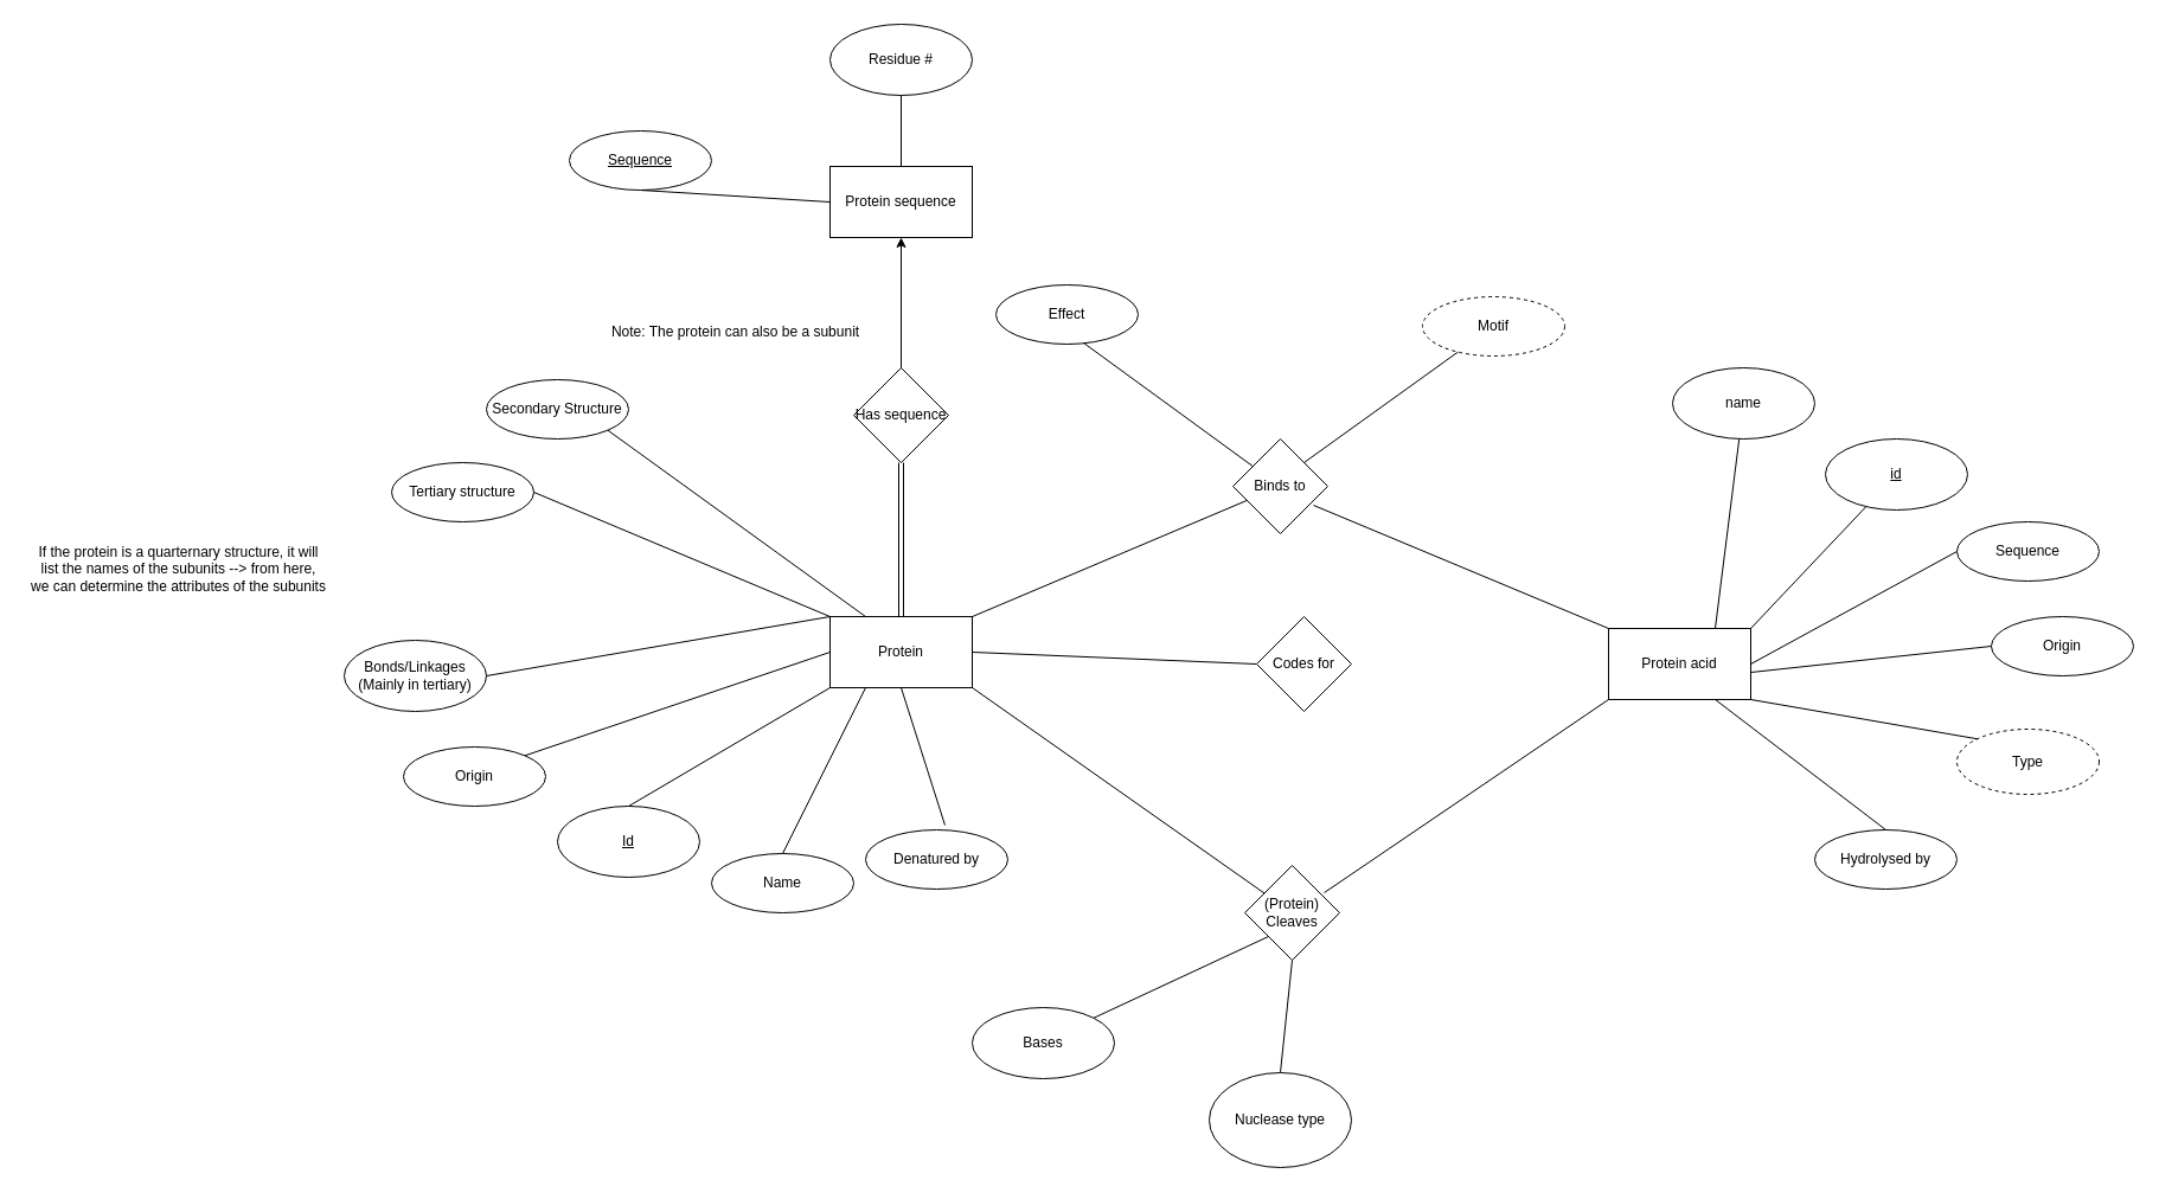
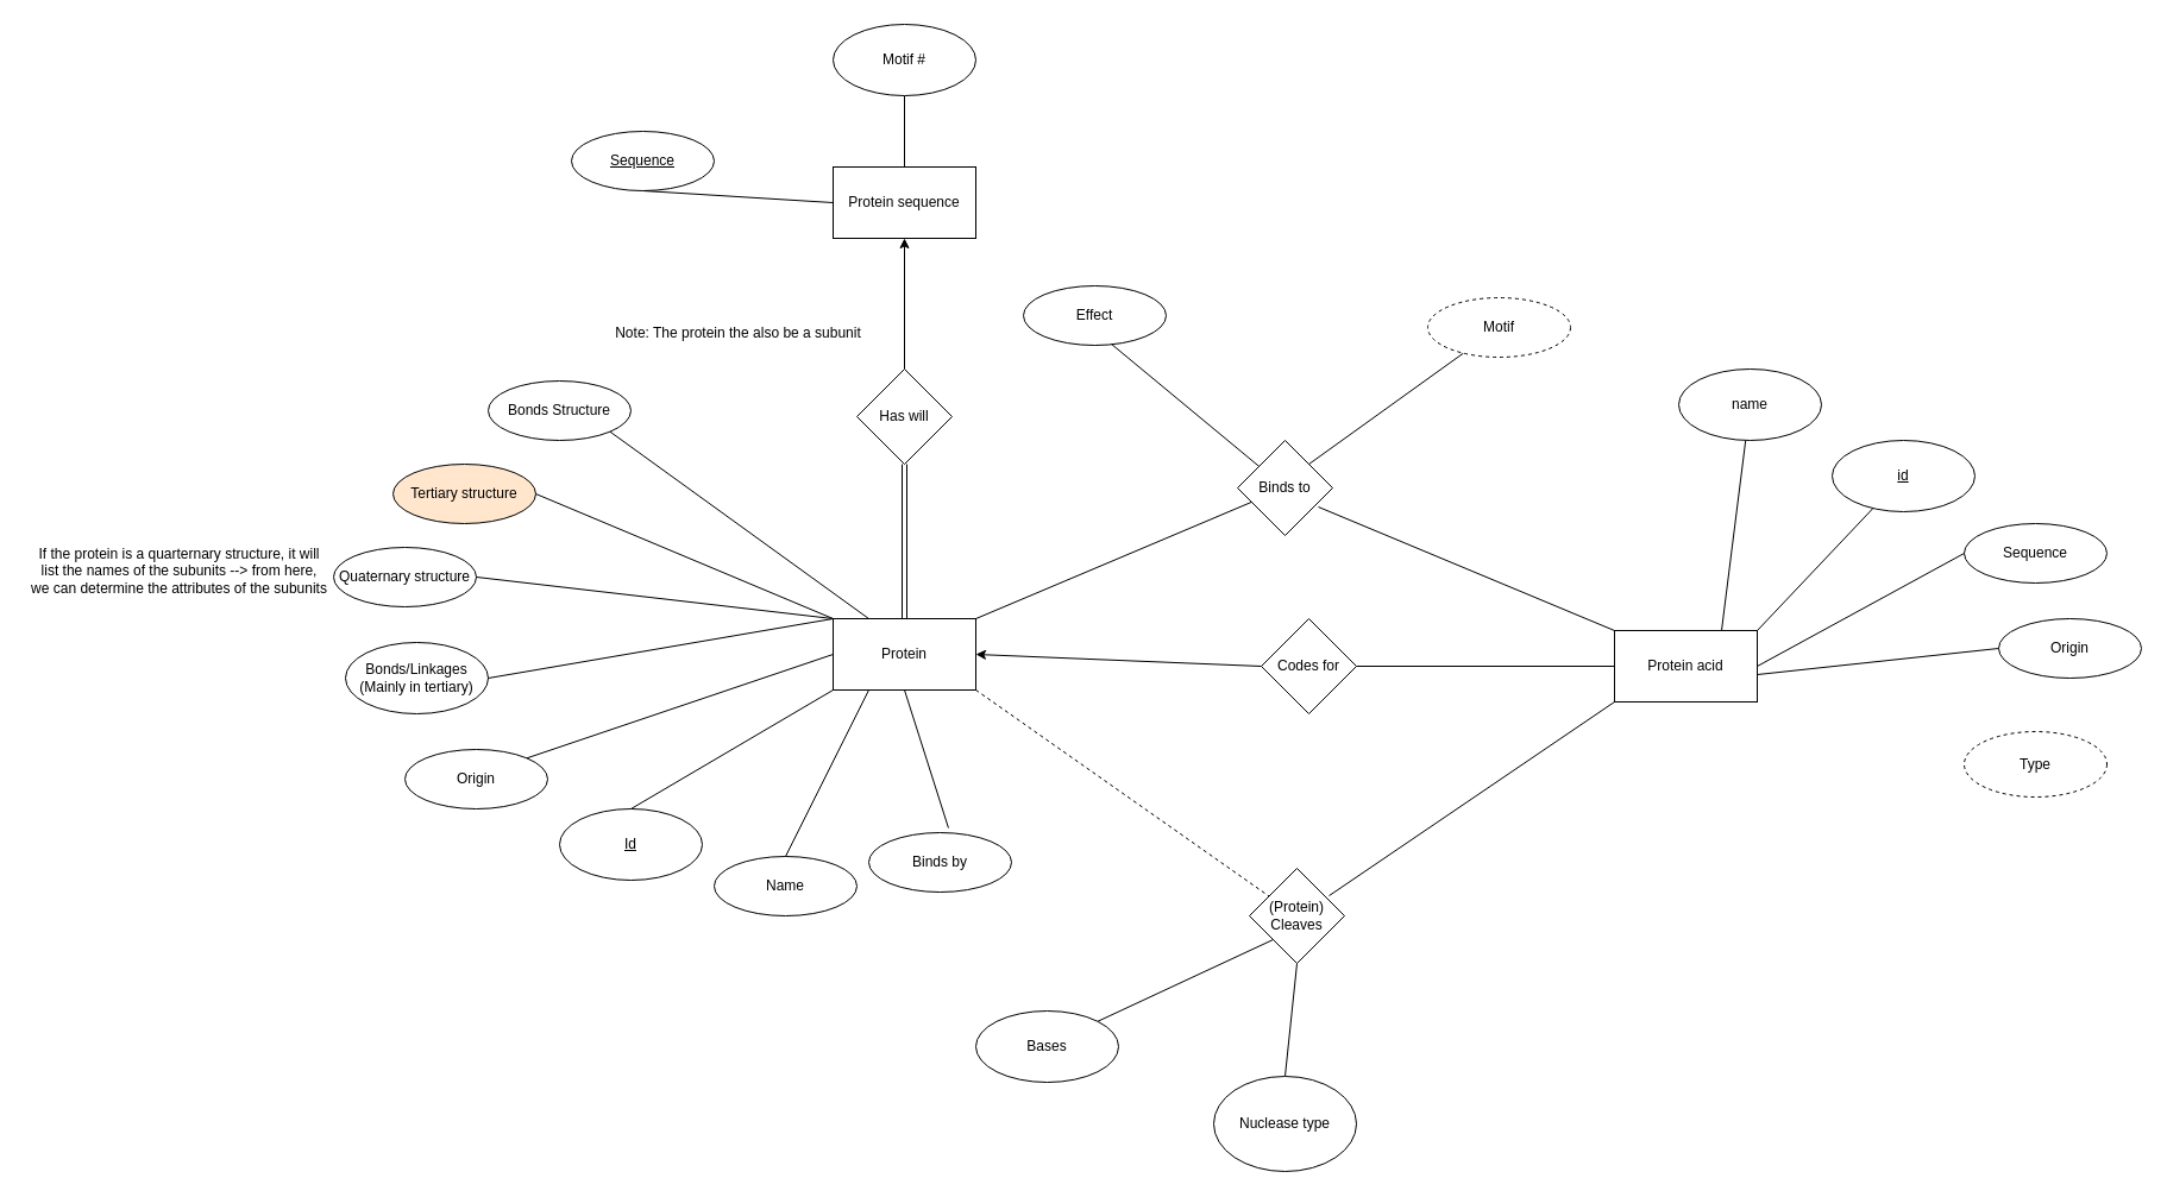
- <mxCell id="41" value="Residue #" style="ellipse;whiteSpace=wrap;html=1;" parent="1" vertex="1"><mxGeometry x="700" y="20" width="120" height="60" as="geometry" /></mxCell>
+ <mxCell id="41" value="Motif #" style="ellipse;whiteSpace=wrap;html=1;" parent="1" vertex="1"><mxGeometry x="700" y="20" width="120" height="60" as="geometry" /></mxCell>
- <mxCell id="34" value="Effect" style="ellipse;whiteSpace=wrap;html=1;" parent="1" vertex="1"><mxGeometry x="840" y="240" width="120" height="50" as="geometry" /></mxCell>
+ <mxCell id="34" value="Effect" style="ellipse;whiteSpace=wrap;html=1;" parent="1" vertex="1"><mxGeometry x="860" y="240" width="120" height="50" as="geometry" /></mxCell>
- <mxCell id="57" value="Note: The protein can also be a subunit" style="text;html=1;align=center;verticalAlign=middle;resizable=0;points=[];autosize=1;" parent="1" vertex="1"><mxGeometry x="510" y="270" width="220" height="20" as="geometry" /></mxCell>
+ <mxCell id="57" value="Note: The protein the also be a subunit" style="text;html=1;align=center;verticalAlign=middle;resizable=0;points=[];autosize=1;" parent="1" vertex="1"><mxGeometry x="510" y="270" width="220" height="20" as="geometry" /></mxCell>
- <mxCell id="5" value="Secondary Structure" style="ellipse;whiteSpace=wrap;html=1;" parent="1" vertex="1"><mxGeometry x="410" y="320" width="120" height="50" as="geometry" /></mxCell>
+ <mxCell id="5" value="Bonds Structure" style="ellipse;whiteSpace=wrap;html=1;" parent="1" vertex="1"><mxGeometry x="410" y="320" width="120" height="50" as="geometry" /></mxCell>
- <mxCell id="37" value="Has sequence" style="rhombus;whiteSpace=wrap;html=1;" parent="1" vertex="1"><mxGeometry x="720" y="310" width="80" height="80" as="geometry" /></mxCell>
+ <mxCell id="37" value="Has will" style="rhombus;whiteSpace=wrap;html=1;" parent="1" vertex="1"><mxGeometry x="720" y="310" width="80" height="80" as="geometry" /></mxCell>
- <mxCell id="12" value="Tertiary structure" style="ellipse;whiteSpace=wrap;html=1;" parent="1" vertex="1"><mxGeometry x="330" y="390" width="120" height="50" as="geometry" /></mxCell>
+ <mxCell id="12" value="Tertiary structure" style="ellipse;whiteSpace=wrap;html=1;fillColor=#ffe6cc;" parent="1" vertex="1"><mxGeometry x="330" y="390" width="120" height="50" as="geometry" /></mxCell>
+ <mxCell id="15" value="Quaternary structure" style="ellipse;whiteSpace=wrap;html=1;" parent="1" vertex="1"><mxGeometry x="280" y="460" width="120" height="50" as="geometry" /></mxCell>
+ <mxCell id="16" value="" style="endArrow=none;html=1;entryX=1;entryY=0.5;entryDx=0;entryDy=0;exitX=0;exitY=0;exitDx=0;exitDy=0;" parent="1" source="2" target="15" edge="1"><mxGeometry width="50" height="50" relative="1" as="geometry"><mxPoint x="485" y="490" as="sourcePoint" /><mxPoint x="535" y="440" as="targetPoint" /></mxGeometry></mxCell>
- <mxCell id="54" value="" style="endArrow=none;html=1;entryX=1;entryY=0.5;entryDx=0;entryDy=0;exitX=0;exitY=0.5;exitDx=0;exitDy=0;" parent="1" source="42" target="2" edge="1"><mxGeometry width="50" height="50" relative="1" as="geometry"><mxPoint x="940" y="580" as="sourcePoint" /><mxPoint x="990" y="530" as="targetPoint" /></mxGeometry></mxCell>
+ <mxCell id="54" value="" style="endArrow=classic;html=1;entryX=1;entryY=0.5;entryDx=0;entryDy=0;exitX=0;exitY=0.5;exitDx=0;exitDy=0;" parent="1" source="42" target="2" edge="1"><mxGeometry width="50" height="50" relative="1" as="geometry"><mxPoint x="940" y="580" as="sourcePoint" /><mxPoint x="990" y="530" as="targetPoint" /></mxGeometry></mxCell>
+ <mxCell id="43" value="" style="endArrow=none;html=1;exitX=1;exitY=0.5;exitDx=0;exitDy=0;entryX=0;entryY=0.5;entryDx=0;entryDy=0;" parent="1" source="42" target="23" edge="1"><mxGeometry width="50" height="50" relative="1" as="geometry"><mxPoint x="1200" y="570" as="sourcePoint" /><mxPoint x="1250" y="520" as="targetPoint" /></mxGeometry></mxCell>
- <mxCell id="51" value="" style="endArrow=none;html=1;exitX=1;exitY=1;exitDx=0;exitDy=0;entryX=0;entryY=0;entryDx=0;entryDy=0;" parent="1" source="23" target="50" edge="1"><mxGeometry width="50" height="50" relative="1" as="geometry"><mxPoint x="1720" y="590" as="sourcePoint" /><mxPoint x="1770" y="540" as="targetPoint" /></mxGeometry></mxCell>
- <mxCell id="53" value="" style="endArrow=none;html=1;exitX=0.75;exitY=1;exitDx=0;exitDy=0;entryX=0.5;entryY=0;entryDx=0;entryDy=0;" parent="1" source="23" target="52" edge="1"><mxGeometry width="50" height="50" relative="1" as="geometry"><mxPoint x="1720" y="590" as="sourcePoint" /><mxPoint x="1770" y="540" as="targetPoint" /></mxGeometry></mxCell>
- <mxCell id="25" value="" style="endArrow=none;html=1;exitX=1;exitY=1;exitDx=0;exitDy=0;" parent="1" source="2" target="26" edge="1"><mxGeometry width="50" height="50" relative="1" as="geometry"><mxPoint x="870" y="600" as="sourcePoint" /><mxPoint x="1030" y="750" as="targetPoint" /></mxGeometry></mxCell>
+ <mxCell id="25" value="" style="endArrow=none;html=1;exitX=1;exitY=1;exitDx=0;exitDy=0;dashed=1;" parent="1" source="2" target="26" edge="1"><mxGeometry width="50" height="50" relative="1" as="geometry"><mxPoint x="870" y="600" as="sourcePoint" /><mxPoint x="1030" y="750" as="targetPoint" /></mxGeometry></mxCell>
- <mxCell id="11" value="Denatured by" style="ellipse;whiteSpace=wrap;html=1;" parent="1" vertex="1"><mxGeometry x="730" y="700" width="120" height="50" as="geometry" /></mxCell>
+ <mxCell id="11" value="Binds by" style="ellipse;whiteSpace=wrap;html=1;" parent="1" vertex="1"><mxGeometry x="730" y="700" width="120" height="50" as="geometry" /></mxCell>
- <mxCell id="52" value="Hydrolysed by" style="ellipse;whiteSpace=wrap;html=1;" parent="1" vertex="1"><mxGeometry x="1531" y="700" width="120" height="50" as="geometry" /></mxCell>
